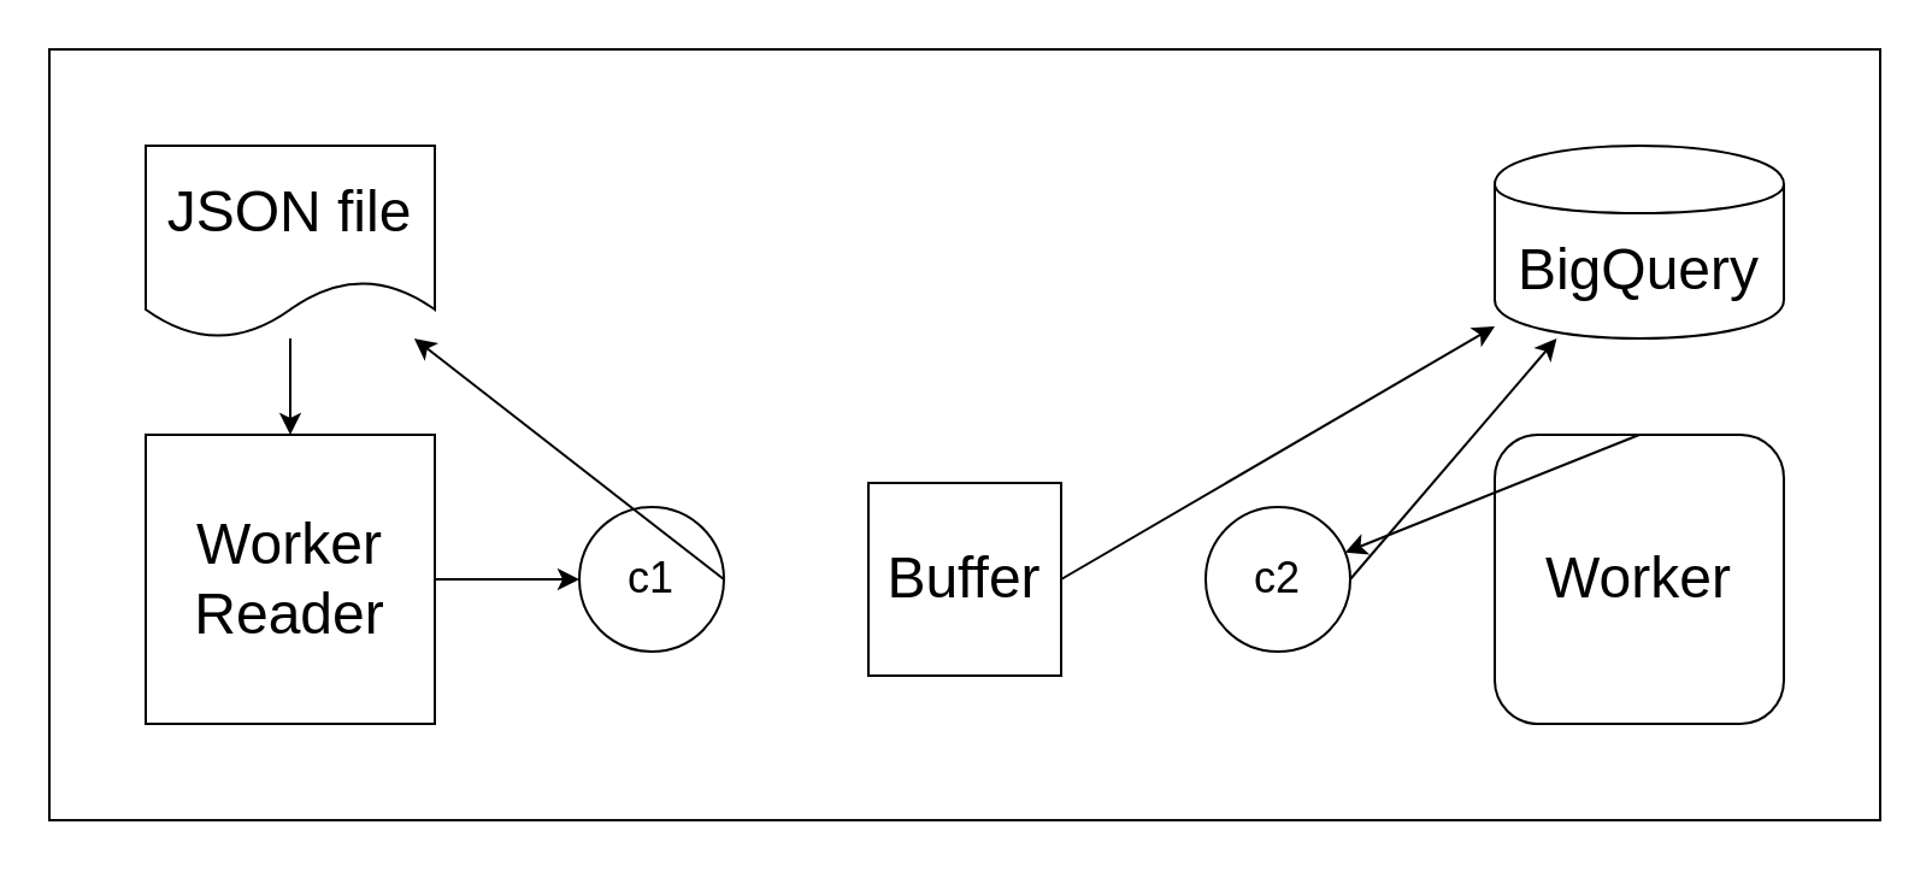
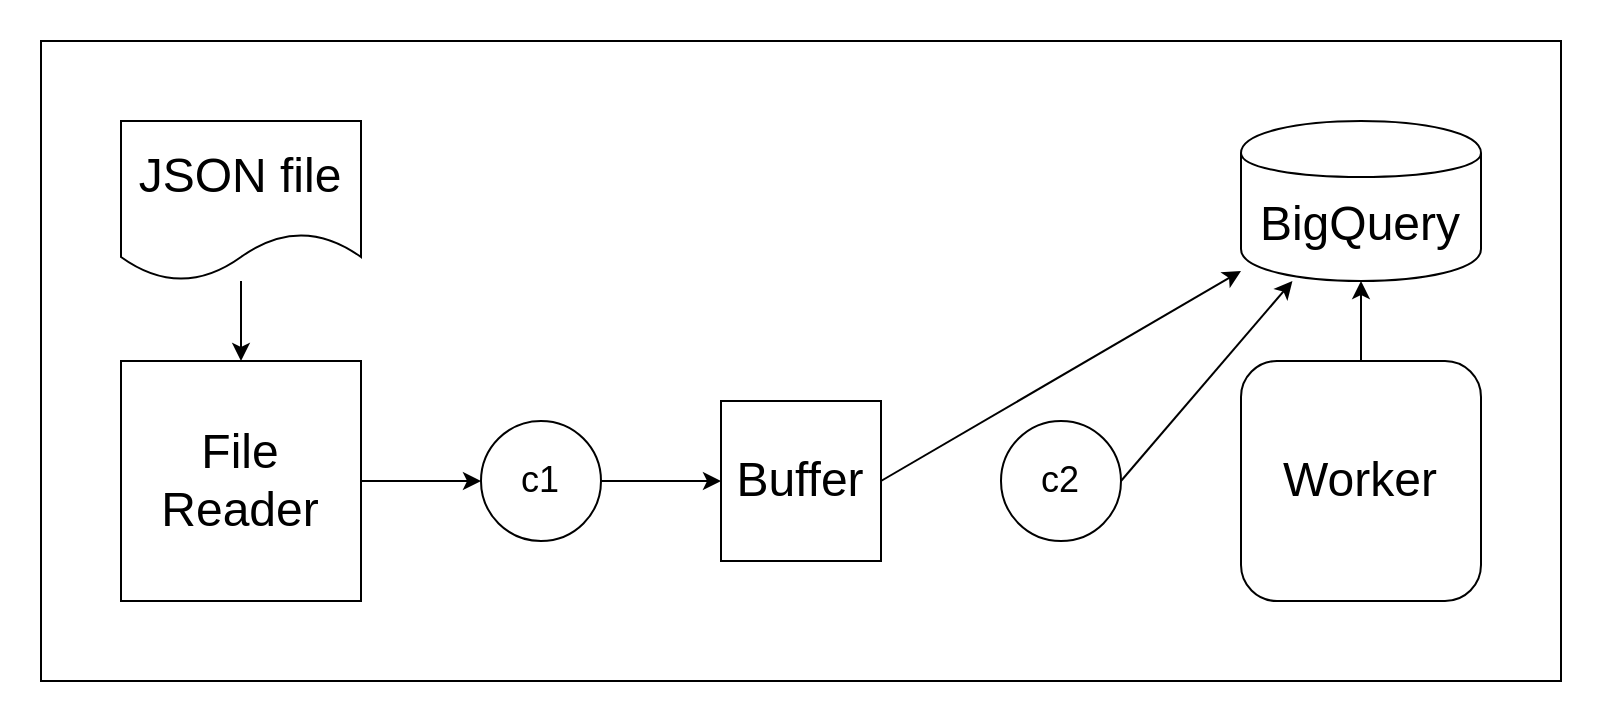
- <mxCell id="10" value="" style="endArrow=classic;html=1;exitX=1;exitY=0.5;exitDx=0;exitDy=0;" edge="1" parent="1" source="4" target="6"><mxGeometry width="50" height="50" relative="1" as="geometry"><mxPoint x="370" y="360" as="sourcePoint" /><mxPoint x="420" y="310" as="targetPoint" /></mxGeometry></mxCell>
+ <mxCell id="10" value="" style="endArrow=classic;html=1;exitX=1;exitY=0.5;exitDx=0;exitDy=0;entryX=0;entryY=0.5;entryDx=0;entryDy=0;" edge="1" parent="1" source="4" target="12"><mxGeometry width="50" height="50" relative="1" as="geometry"><mxPoint x="370" y="360" as="sourcePoint" /><mxPoint x="420" y="310" as="targetPoint" /></mxGeometry></mxCell>
- <mxCell id="11" value="" style="endArrow=classic;html=1;exitX=0.5;exitY=0;exitDx=0;exitDy=0;" edge="1" parent="1" source="5" target="13"><mxGeometry width="50" height="50" relative="1" as="geometry"><mxPoint x="370" y="360" as="sourcePoint" /><mxPoint x="420" y="310" as="targetPoint" /></mxGeometry></mxCell>
+ <mxCell id="11" value="" style="endArrow=classic;html=1;exitX=0.5;exitY=0;exitDx=0;exitDy=0;entryX=0.5;entryY=1;entryDx=0;entryDy=0;" edge="1" parent="1" source="5" target="7"><mxGeometry width="50" height="50" relative="1" as="geometry"><mxPoint x="370" y="360" as="sourcePoint" /><mxPoint x="420" y="310" as="targetPoint" /></mxGeometry></mxCell>
- <mxCell id="3" value="&lt;font style=&quot;font-size: 24px&quot;&gt;Worker Reader&lt;/font&gt;" style="whiteSpace=wrap;html=1;aspect=fixed;" vertex="1" parent="1"><mxGeometry x="60" y="180" width="120" height="120" as="geometry" /></mxCell>
+ <mxCell id="3" value="&lt;font style=&quot;font-size: 24px&quot;&gt;File Reader&lt;/font&gt;" style="whiteSpace=wrap;html=1;aspect=fixed;" vertex="1" parent="1"><mxGeometry x="60" y="180" width="120" height="120" as="geometry" /></mxCell>
